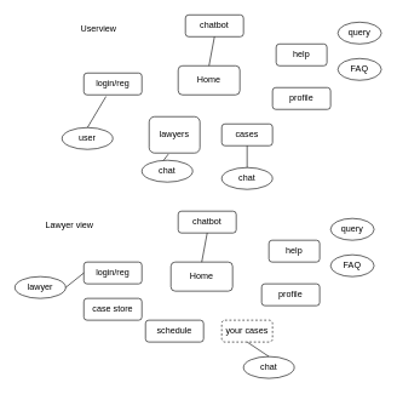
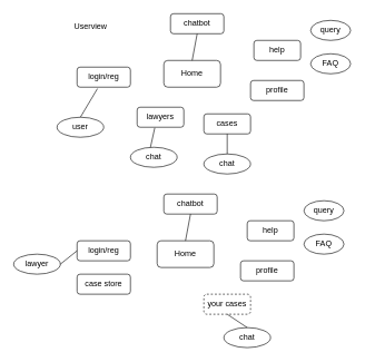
- <mxCell id="4" value="lawyers" style="rounded=1;whiteSpace=wrap;html=1;" parent="1" vertex="1"><mxGeometry x="205" y="160" width="70" height="50" as="geometry" /></mxCell>
+ <mxCell id="4" value="lawyers" style="rounded=1;whiteSpace=wrap;html=1;" parent="1" vertex="1"><mxGeometry x="205" y="160" width="70" height="30" as="geometry" /></mxCell>
- <mxCell id="32" value="Lawyer view" style="text;html=1;align=center;verticalAlign=middle;resizable=0;points=[];autosize=1;strokeColor=none;fillColor=none;" parent="1" vertex="1"><mxGeometry x="50" y="295" width="90" height="30" as="geometry" /></mxCell>
- <mxCell id="33" value="schedule" style="rounded=1;whiteSpace=wrap;html=1;" parent="1" vertex="1"><mxGeometry x="200" y="440" width="80" height="30" as="geometry" /></mxCell>
